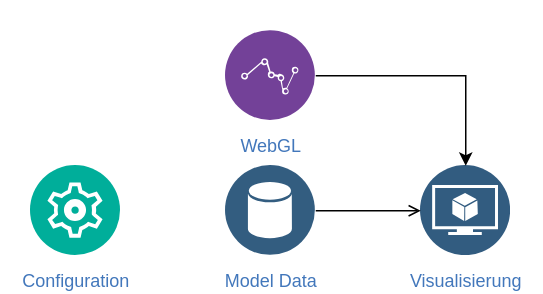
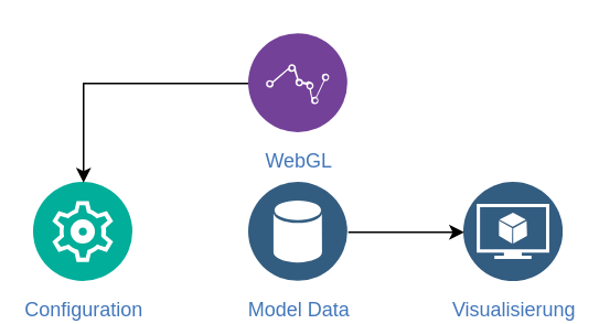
- <mxCell id="6" style="edgeStyle=orthogonalEdgeStyle;rounded=0;orthogonalLoop=1;jettySize=auto;html=1;" edge="1" parent="1" source="7" target="3"><mxGeometry relative="1" as="geometry" /></mxCell>
+ <mxCell id="6" style="edgeStyle=orthogonalEdgeStyle;rounded=0;orthogonalLoop=1;jettySize=auto;html=1;" edge="1" parent="1" source="7" target="2"><mxGeometry relative="1" as="geometry" /></mxCell>
- <mxCell id="4" style="edgeStyle=orthogonalEdgeStyle;rounded=0;orthogonalLoop=1;jettySize=auto;html=1;endArrow=open;" edge="1" parent="1" source="5" target="3"><mxGeometry relative="1" as="geometry" /></mxCell>
+ <mxCell id="4" style="edgeStyle=orthogonalEdgeStyle;rounded=0;orthogonalLoop=1;jettySize=auto;html=1;" edge="1" parent="1" source="5" target="3"><mxGeometry relative="1" as="geometry" /></mxCell>
